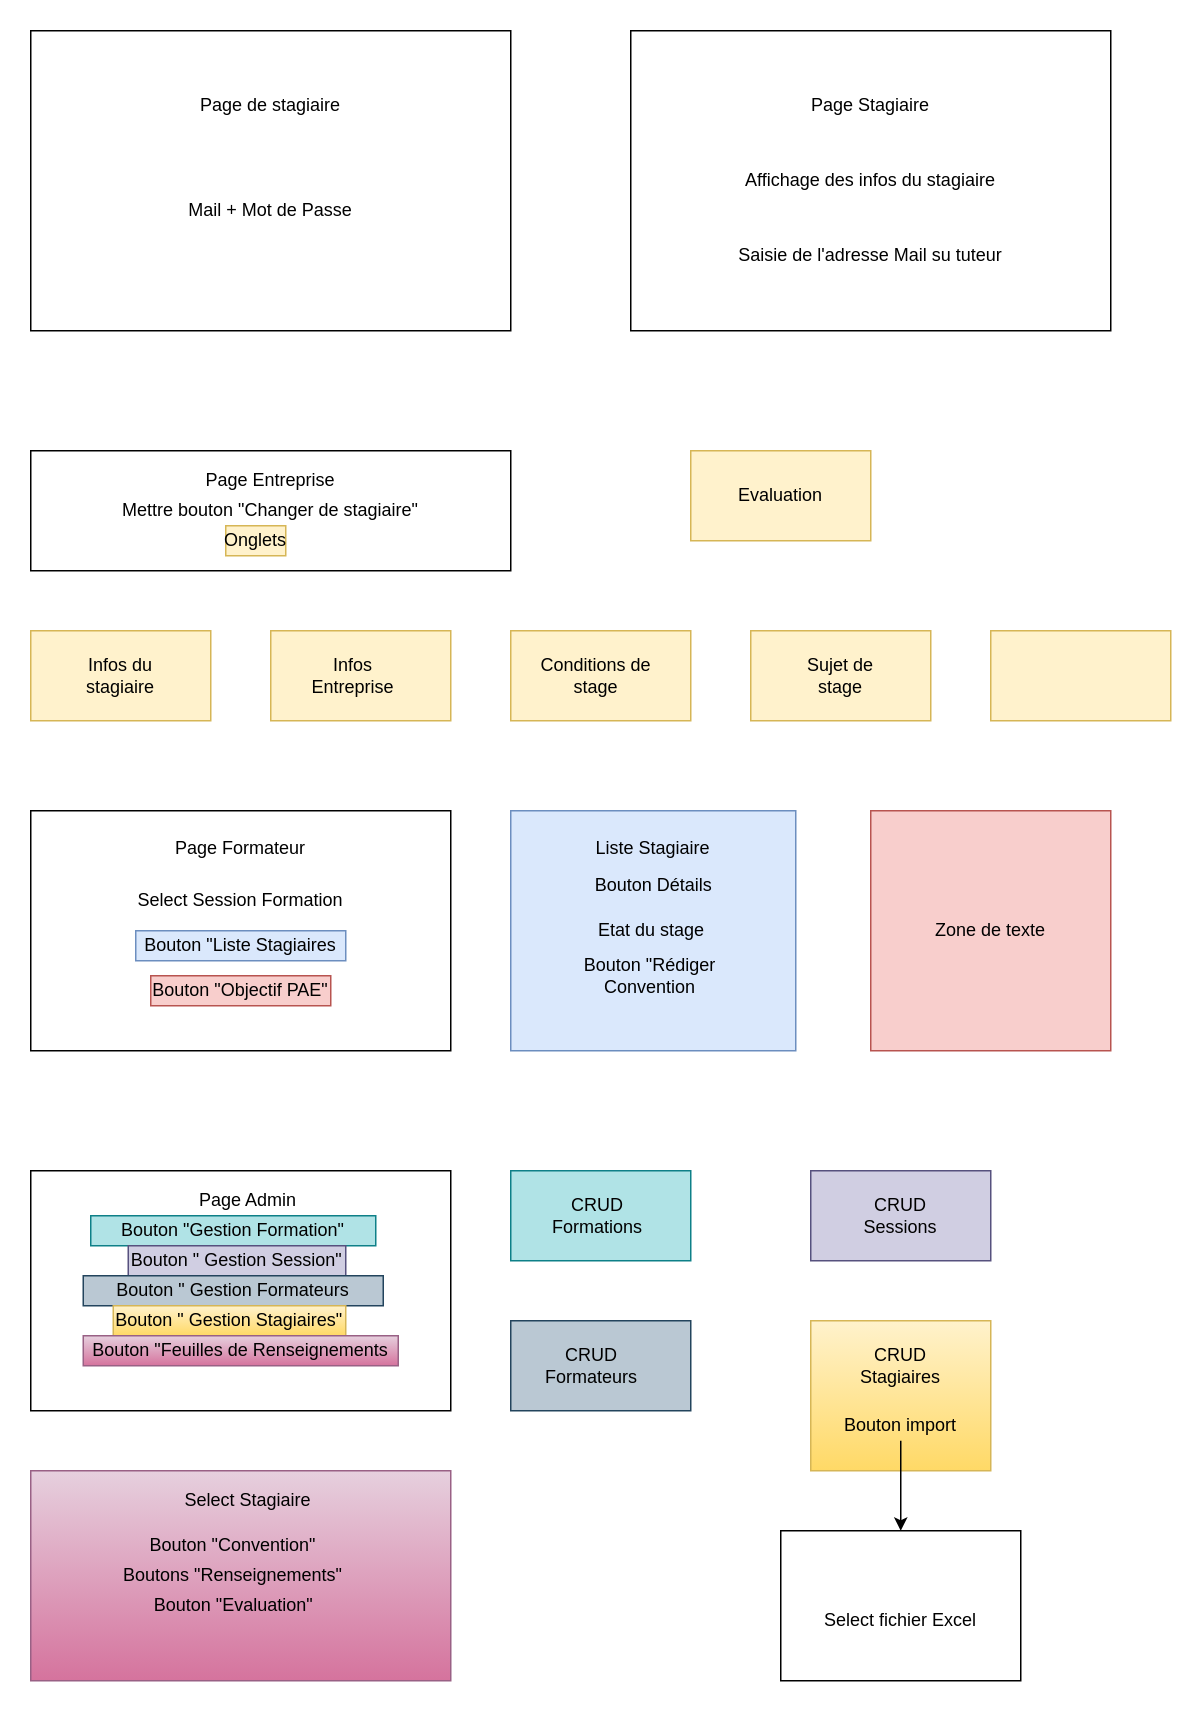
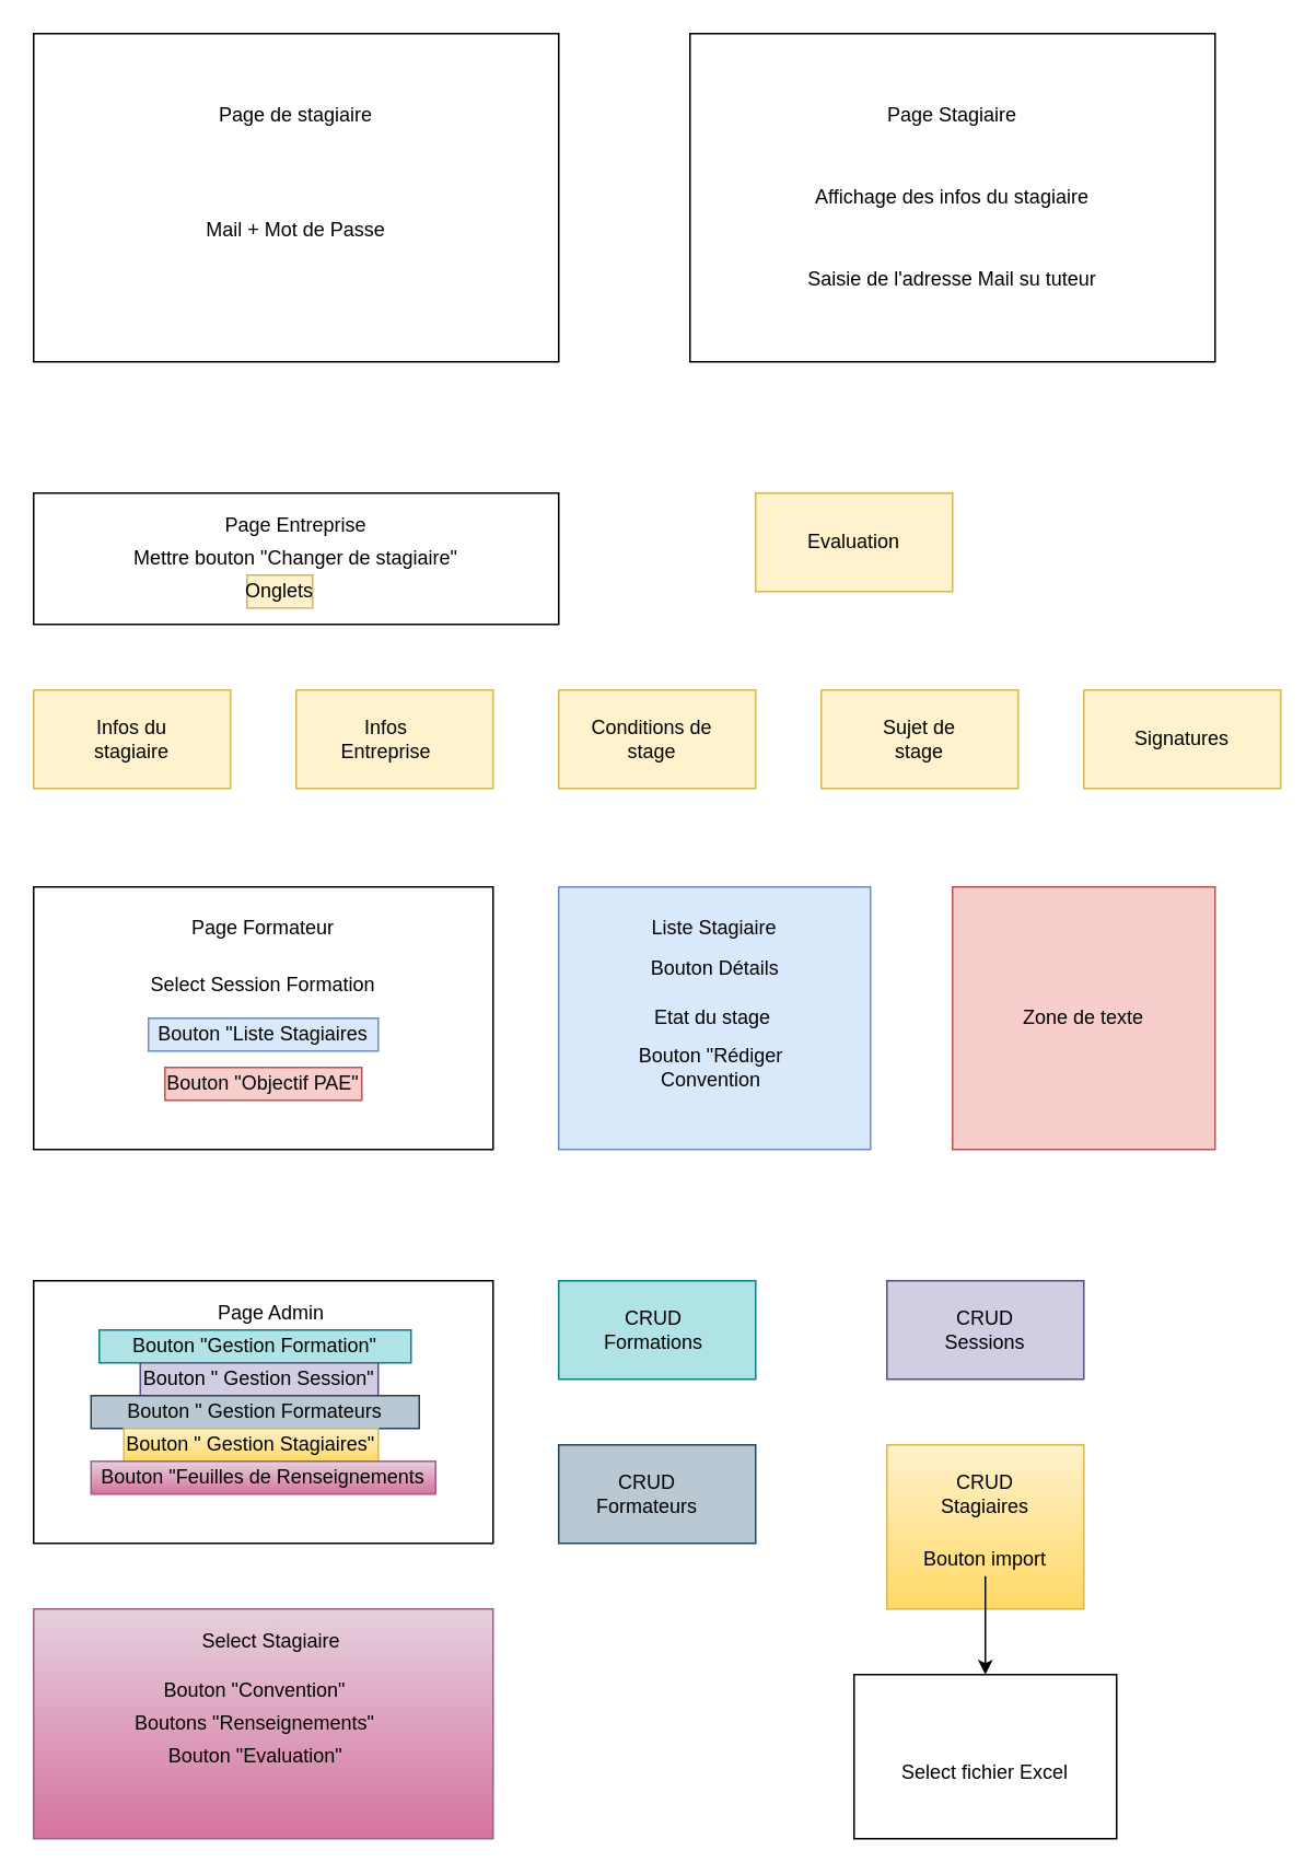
+ <mxCell id="21" value="Signatures" style="text;html=1;strokeColor=none;fillColor=none;align=center;verticalAlign=middle;whiteSpace=wrap;rounded=0;" vertex="1" parent="1"><mxGeometry x="700" y="440" width="40" height="20" as="geometry" /></mxCell>
